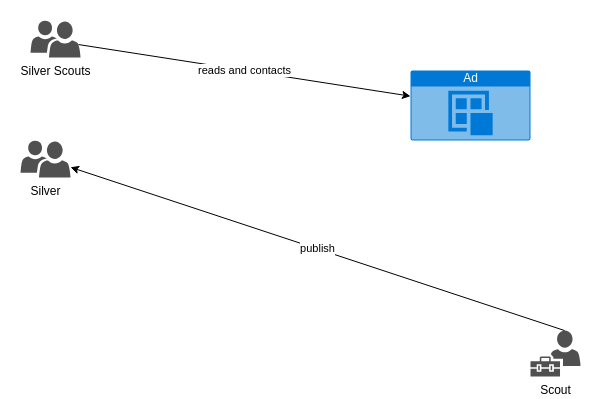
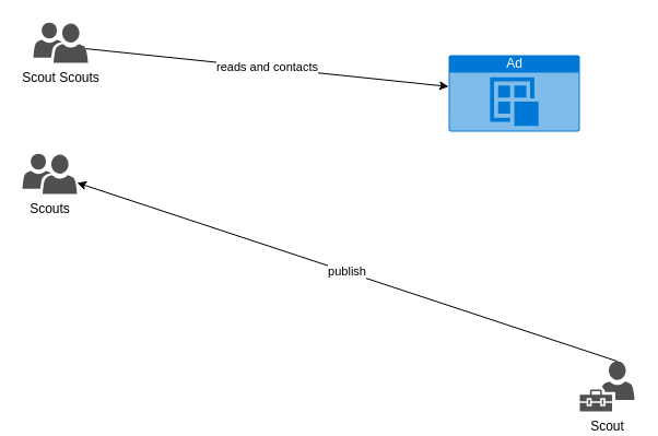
- <mxCell id="2" value="Silver Scouts" style="sketch=0;pointerEvents=1;shadow=0;dashed=0;html=1;strokeColor=none;labelPosition=center;verticalLabelPosition=bottom;verticalAlign=top;align=center;fillColor=#505050;shape=mxgraph.mscae.intune.user_group" vertex="1" parent="1"><mxGeometry x="30" y="20" width="50" height="37" as="geometry" /></mxCell>
+ <mxCell id="2" value="Scout Scouts" style="sketch=0;pointerEvents=1;shadow=0;dashed=0;html=1;strokeColor=none;labelPosition=center;verticalLabelPosition=bottom;verticalAlign=top;align=center;fillColor=#505050;shape=mxgraph.mscae.intune.user_group" vertex="1" parent="1"><mxGeometry x="30" y="20" width="50" height="37" as="geometry" /></mxCell>
- <mxCell id="5" value="Ad" style="html=1;strokeColor=none;fillColor=#0079D6;labelPosition=center;verticalLabelPosition=middle;verticalAlign=top;align=center;fontSize=12;outlineConnect=0;spacingTop=-6;fontColor=#FFFFFF;sketch=0;shape=mxgraph.sitemap.post;" vertex="1" parent="1"><mxGeometry x="410" y="70" width="120" height="70" as="geometry" /></mxCell>
+ <mxCell id="5" value="Ad" style="html=1;strokeColor=none;fillColor=#0079D6;labelPosition=center;verticalLabelPosition=middle;verticalAlign=top;align=center;fontSize=12;outlineConnect=0;spacingTop=-6;fontColor=#FFFFFF;sketch=0;shape=mxgraph.sitemap.post;" vertex="1" parent="1"><mxGeometry x="410" y="50" width="120" height="70" as="geometry" /></mxCell>
- <mxCell id="3" value="Silver" style="sketch=0;pointerEvents=1;shadow=0;dashed=0;html=1;strokeColor=none;labelPosition=center;verticalLabelPosition=bottom;verticalAlign=top;align=center;fillColor=#505050;shape=mxgraph.mscae.intune.user_group" vertex="1" parent="1"><mxGeometry x="20" y="140" width="50" height="37" as="geometry" /></mxCell>
+ <mxCell id="3" value="Scouts" style="sketch=0;pointerEvents=1;shadow=0;dashed=0;html=1;strokeColor=none;labelPosition=center;verticalLabelPosition=bottom;verticalAlign=top;align=center;fillColor=#505050;shape=mxgraph.mscae.intune.user_group" vertex="1" parent="1"><mxGeometry x="20" y="140" width="50" height="37" as="geometry" /></mxCell>
